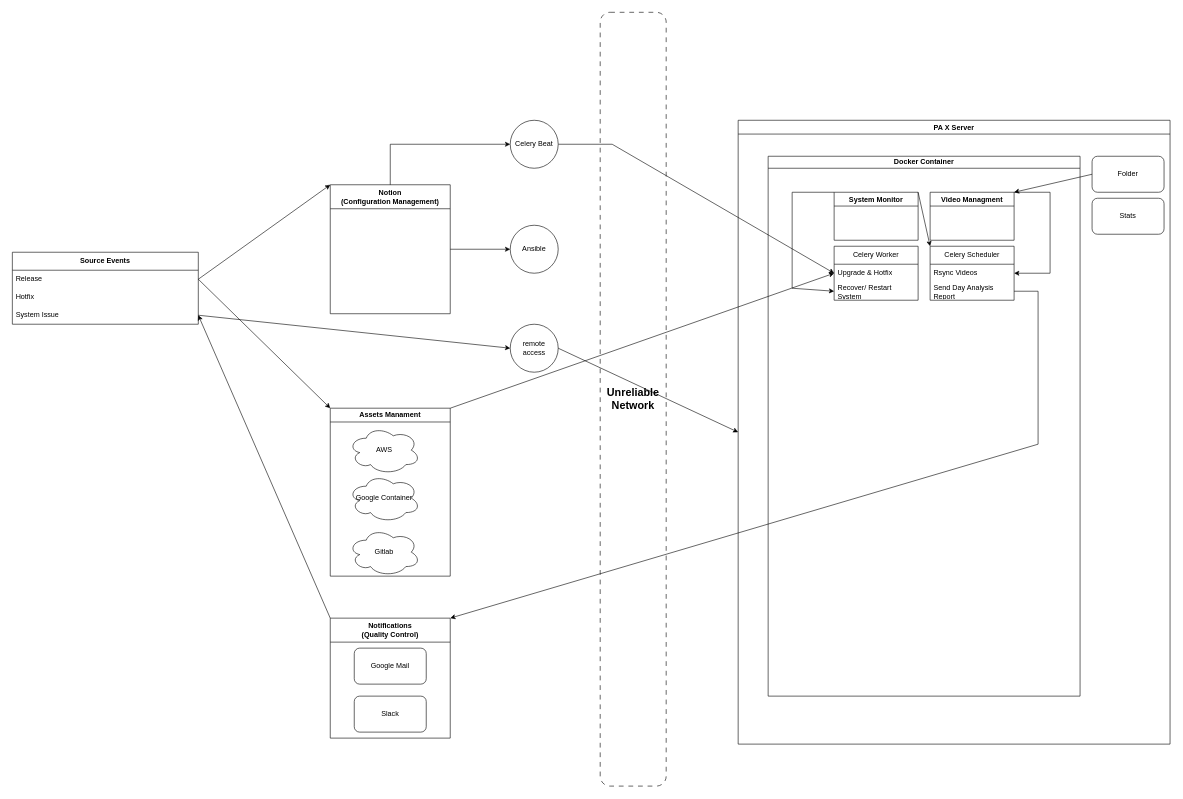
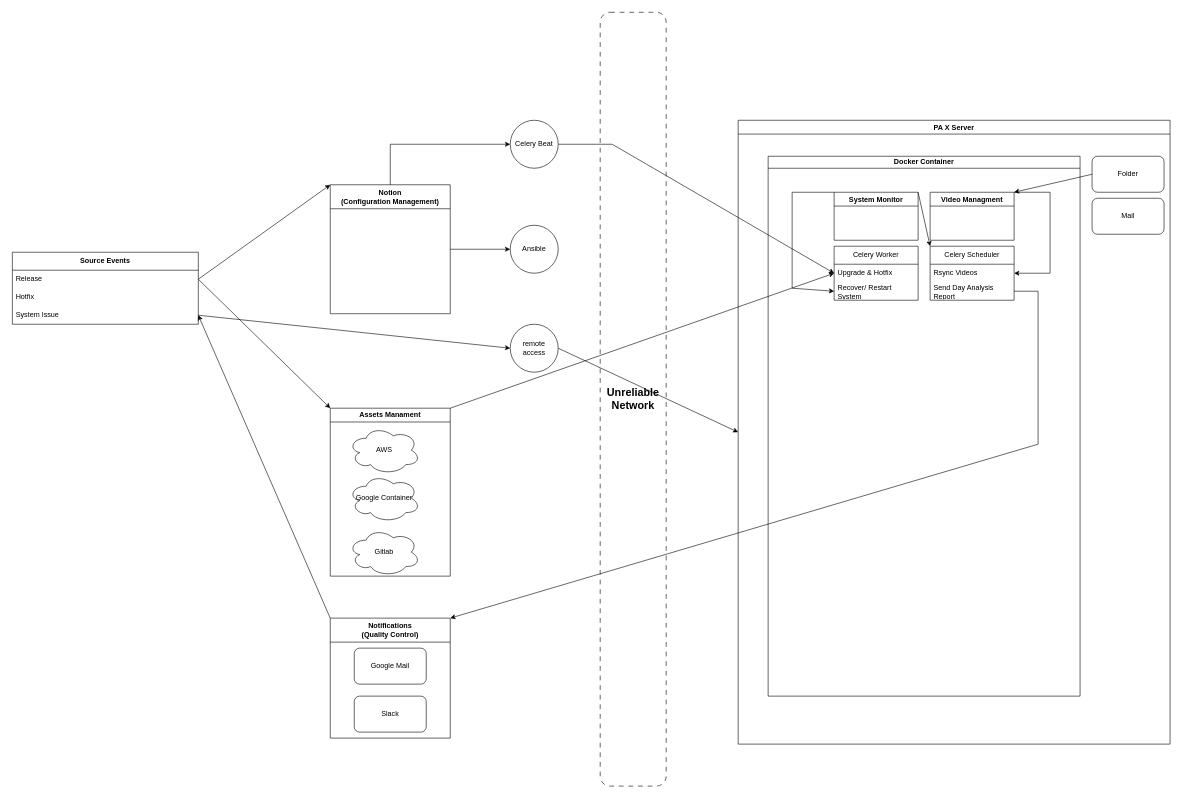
- <mxCell id="17" value="Stats" style="rounded=1;whiteSpace=wrap;html=1;" vertex="1" parent="3"><mxGeometry x="590" y="130" width="120" height="60" as="geometry" /></mxCell>
+ <mxCell id="17" value="Mail" style="rounded=1;whiteSpace=wrap;html=1;" vertex="1" parent="3"><mxGeometry x="590" y="130" width="120" height="60" as="geometry" /></mxCell>
